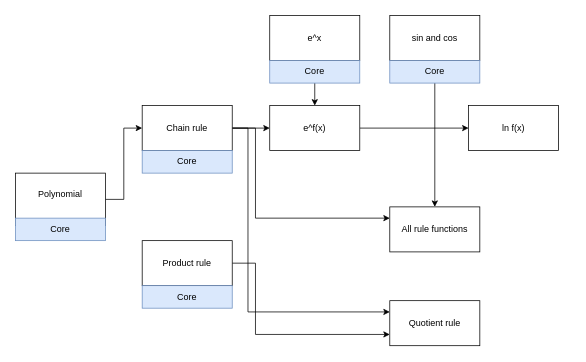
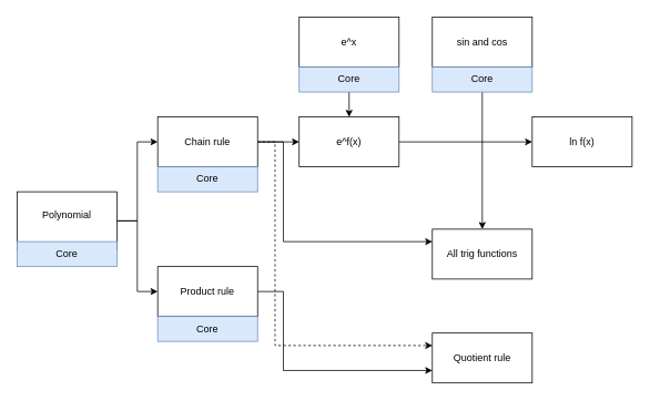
- <mxCell id="12" value="ln f(x)" style="rounded=0;whiteSpace=wrap;html=1;gradientColor=none;" parent="1" vertex="1"><mxGeometry x="624" y="140" width="120" height="60" as="geometry" /></mxCell>
+ <mxCell id="12" value="ln f(x)" style="rounded=0;whiteSpace=wrap;html=1;gradientColor=none;" parent="1" vertex="1"><mxGeometry x="639" y="140" width="120" height="60" as="geometry" /></mxCell>
- <mxCell id="13" value="All rule functions" style="rounded=0;whiteSpace=wrap;html=1;gradientColor=none;" parent="1" vertex="1"><mxGeometry x="519" y="275" width="120" height="60" as="geometry" /></mxCell>
+ <mxCell id="13" value="All trig functions" style="rounded=0;whiteSpace=wrap;html=1;gradientColor=none;" parent="1" vertex="1"><mxGeometry x="519" y="275" width="120" height="60" as="geometry" /></mxCell>
+ <mxCell id="3" style="edgeStyle=orthogonalEdgeStyle;rounded=0;orthogonalLoop=1;jettySize=auto;html=1;exitX=1;exitY=0.5;exitDx=0;exitDy=0;entryX=0;entryY=0.5;entryDx=0;entryDy=0;" edge="1" parent="1" source="4" target="23"><mxGeometry relative="1" as="geometry" /></mxCell>
- <mxCell id="19" style="edgeStyle=orthogonalEdgeStyle;rounded=0;orthogonalLoop=1;jettySize=auto;html=1;exitX=1;exitY=0.5;exitDx=0;exitDy=0;entryX=0;entryY=0.25;entryDx=0;entryDy=0;" edge="1" parent="1" source="20" target="14"><mxGeometry relative="1" as="geometry"><Array as="points"><mxPoint x="330" y="170" /><mxPoint x="330" y="415" /></Array></mxGeometry></mxCell>
+ <mxCell id="19" style="edgeStyle=orthogonalEdgeStyle;rounded=0;orthogonalLoop=1;jettySize=auto;html=1;exitX=1;exitY=0.5;exitDx=0;exitDy=0;entryX=0;entryY=0.25;entryDx=0;entryDy=0;dashed=1;" edge="1" parent="1" source="20" target="14"><mxGeometry relative="1" as="geometry"><Array as="points"><mxPoint x="330" y="170" /><mxPoint x="330" y="415" /></Array></mxGeometry></mxCell>
